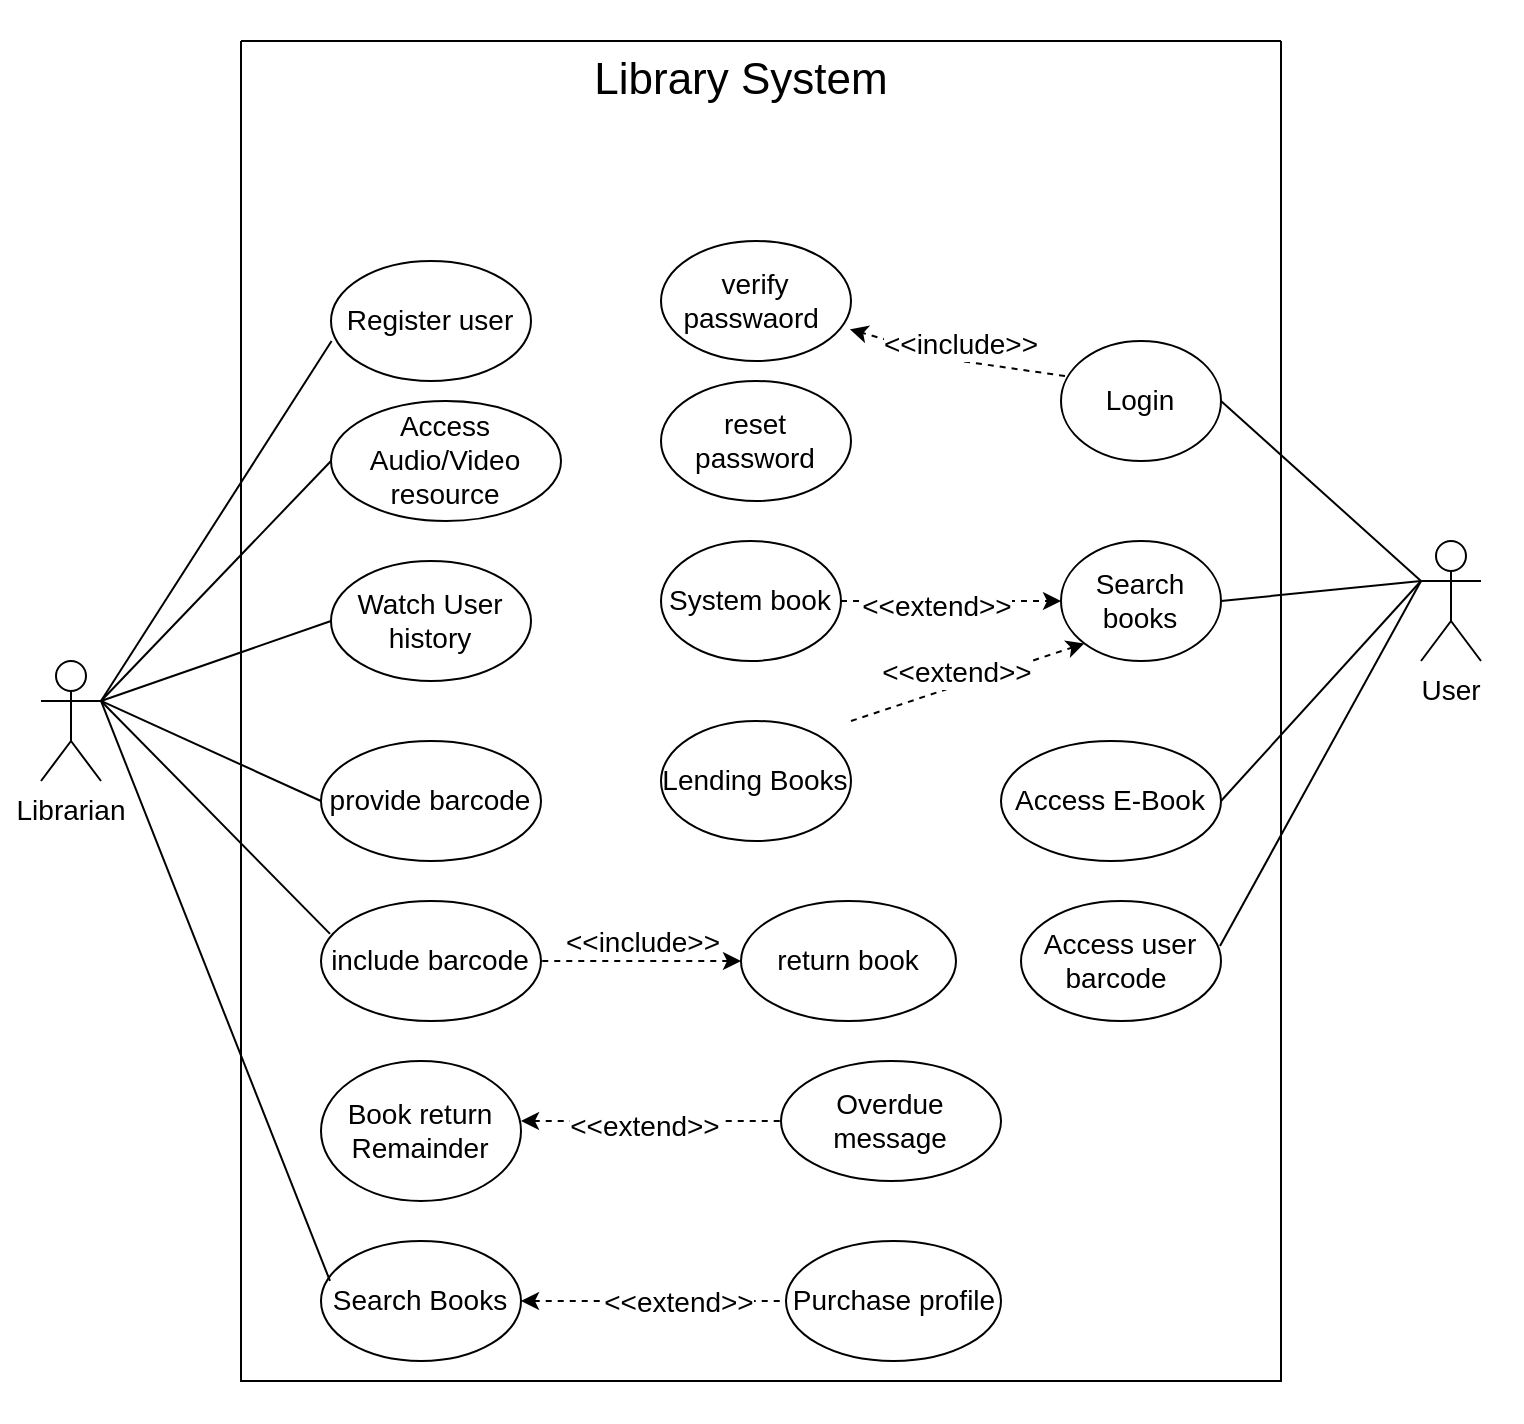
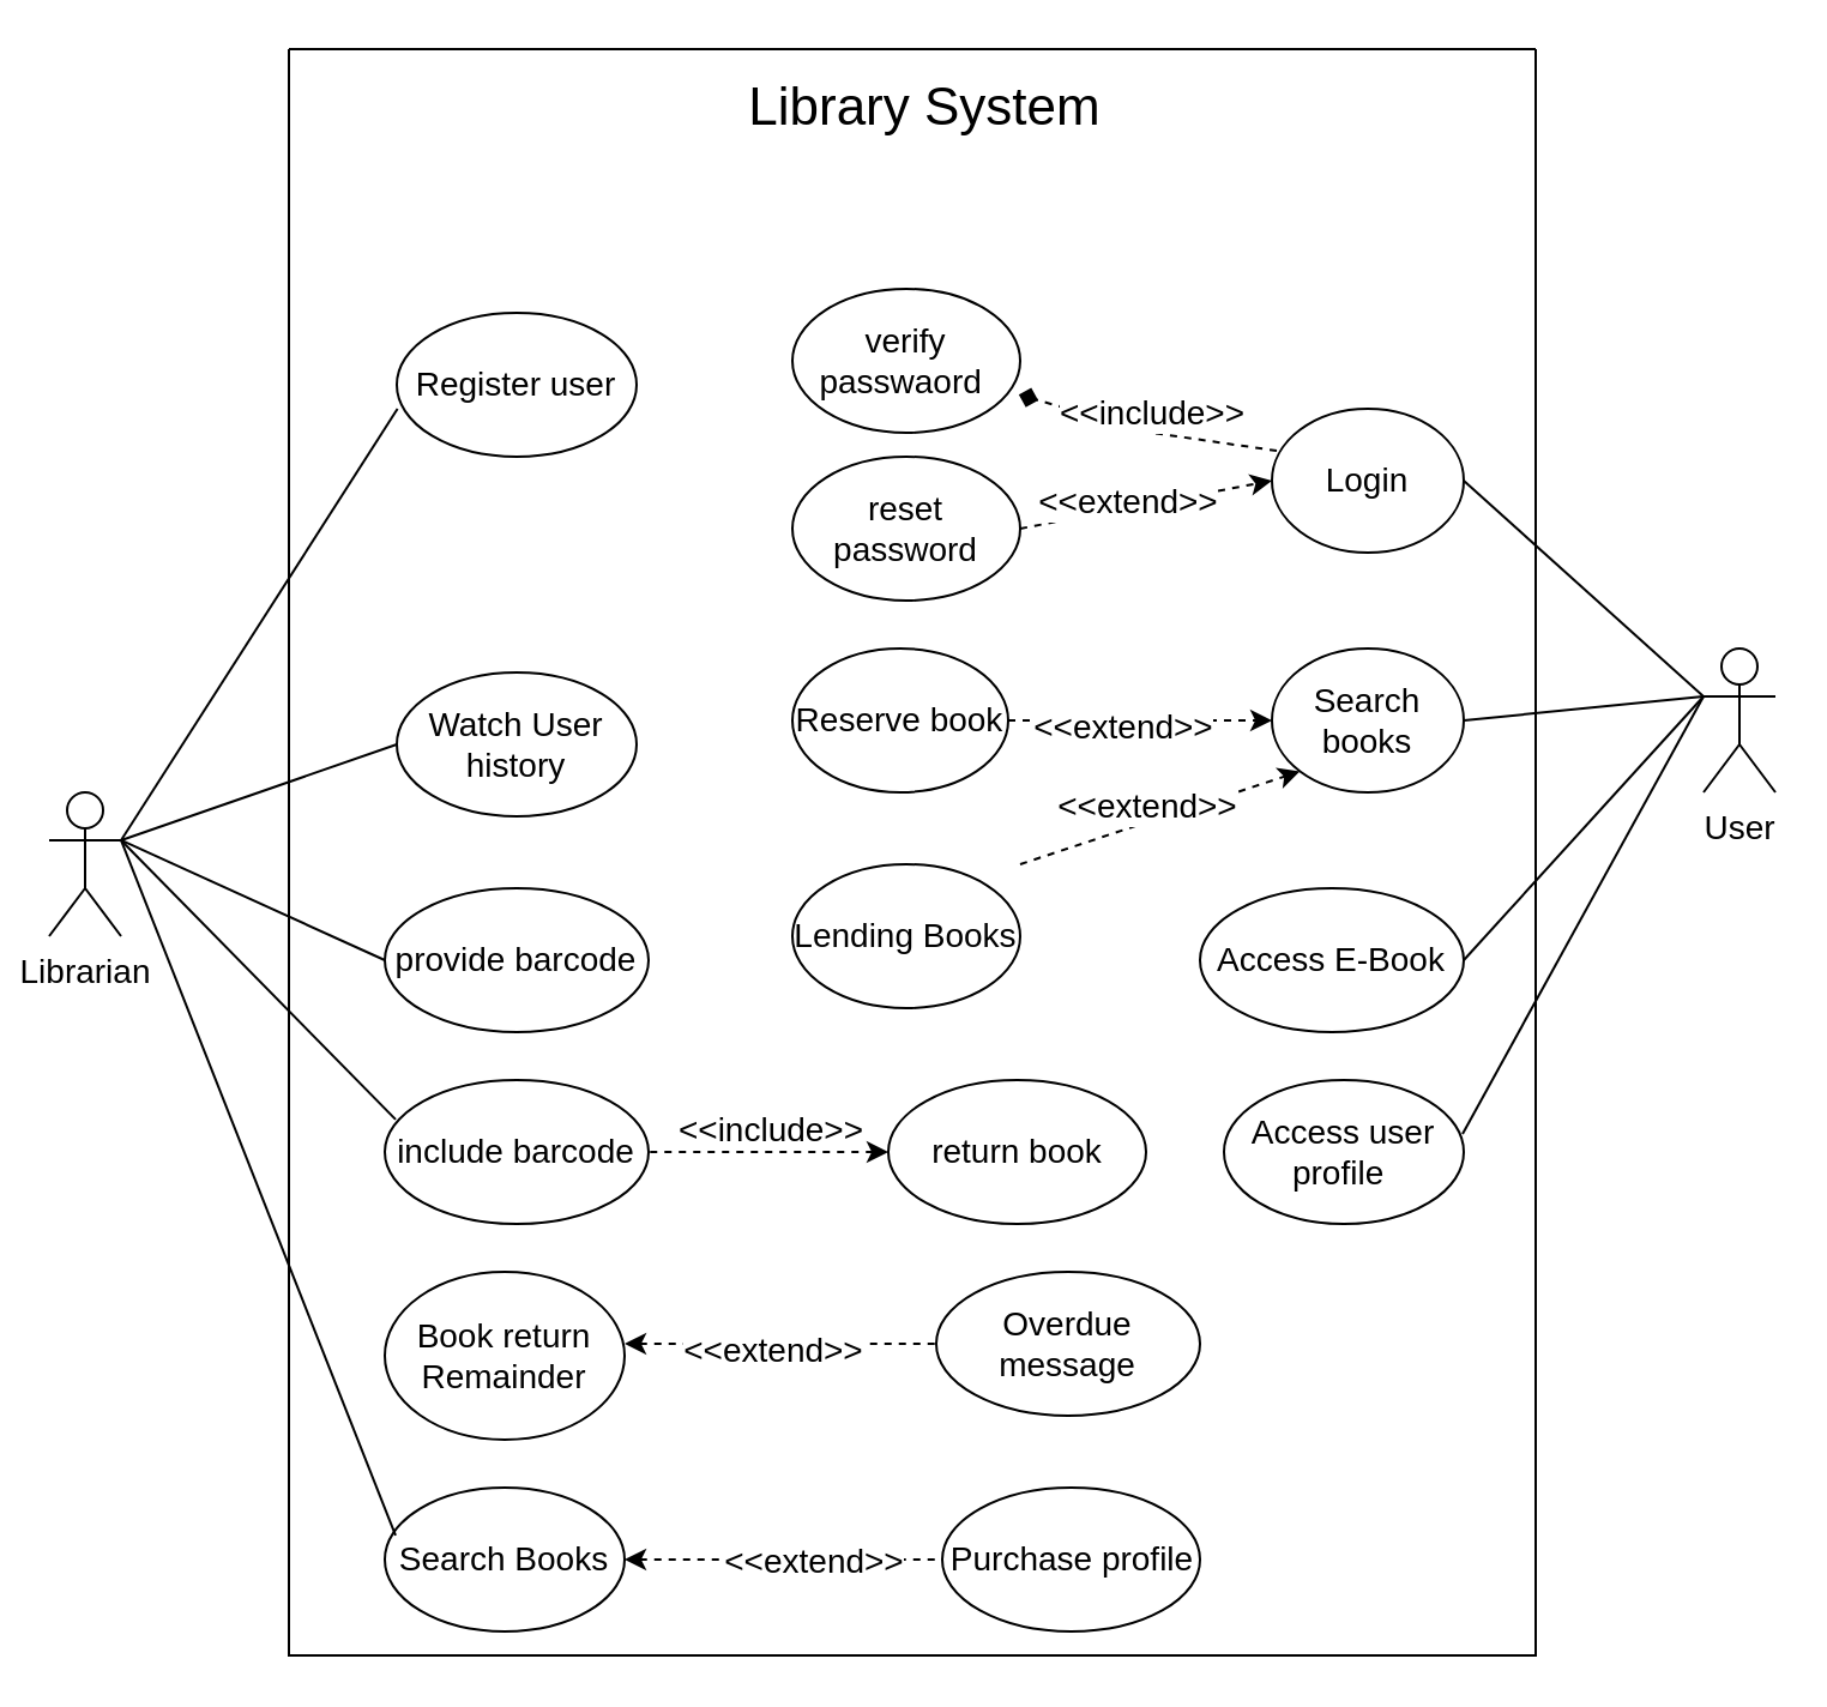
- <mxCell id="15" value="&lt;font style=&quot;font-size: 22px&quot;&gt;Library System&lt;/font&gt;" style="text;html=1;align=center;verticalAlign=middle;resizable=0;points=[];autosize=1;strokeColor=none;fillColor=none;" vertex="1" parent="2"><mxGeometry x="170" y="10" width="160" height="20" as="geometry" /></mxCell>
+ <mxCell id="15" value="&lt;font style=&quot;font-size: 22px&quot;&gt;Library System&lt;/font&gt;" style="text;html=1;align=center;verticalAlign=middle;resizable=0;points=[];autosize=1;strokeColor=none;fillColor=none;" vertex="1" parent="2"><mxGeometry x="185" y="15" width="160" height="20" as="geometry" /></mxCell>
- <mxCell id="6" value="" style="endArrow=classic;html=1;rounded=0;strokeColor=default;entryX=0.994;entryY=0.736;entryDx=0;entryDy=0;entryPerimeter=0;exitX=0.025;exitY=0.292;exitDx=0;exitDy=0;exitPerimeter=0;dashed=1;fontSize=14;" edge="1" parent="2" source="3" target="4"><mxGeometry width="50" height="50" relative="1" as="geometry"><mxPoint x="230" y="270" as="sourcePoint" /><mxPoint x="280" y="220" as="targetPoint" /><Array as="points"><mxPoint x="360" y="160" /></Array></mxGeometry></mxCell>
+ <mxCell id="6" value="" style="endArrow=diamond;html=1;rounded=0;strokeColor=default;entryX=0.994;entryY=0.736;entryDx=0;entryDy=0;entryPerimeter=0;exitX=0.025;exitY=0.292;exitDx=0;exitDy=0;exitPerimeter=0;dashed=1;fontSize=14;" edge="1" parent="2" source="3" target="4"><mxGeometry width="50" height="50" relative="1" as="geometry"><mxPoint x="230" y="270" as="sourcePoint" /><mxPoint x="280" y="220" as="targetPoint" /><Array as="points"><mxPoint x="360" y="160" /></Array></mxGeometry></mxCell>
+ <mxCell id="8" value="" style="endArrow=classic;html=1;rounded=0;strokeColor=default;entryX=0;entryY=0.5;entryDx=0;entryDy=0;exitX=1;exitY=0.5;exitDx=0;exitDy=0;dashed=1;fontSize=14;" edge="1" parent="2" source="5" target="3"><mxGeometry width="50" height="50" relative="1" as="geometry"><mxPoint x="422" y="177.52" as="sourcePoint" /><mxPoint x="314.52" y="154.16" as="targetPoint" /></mxGeometry></mxCell>
+ <mxCell id="9" value="&amp;lt;&amp;lt;extend&amp;gt;&amp;gt;" style="edgeLabel;html=1;align=center;verticalAlign=middle;resizable=0;points=[];fontSize=14;" vertex="1" connectable="0" parent="8"><mxGeometry x="0.353" y="-2" relative="1" as="geometry"><mxPoint x="-27" as="offset" /></mxGeometry></mxCell>
- <mxCell id="10" value="Access Audio/Video resource" style="ellipse;whiteSpace=wrap;html=1;fontSize=14;" vertex="1" parent="2"><mxGeometry x="45" y="180" width="115" height="60" as="geometry" /></mxCell>
- <mxCell id="12" value="System book" style="ellipse;whiteSpace=wrap;html=1;fontSize=14;" vertex="1" parent="2"><mxGeometry x="210" y="250" width="90" height="60" as="geometry" /></mxCell>
+ <mxCell id="12" value="Reserve book" style="ellipse;whiteSpace=wrap;html=1;fontSize=14;" vertex="1" parent="2"><mxGeometry x="210" y="250" width="90" height="60" as="geometry" /></mxCell>
- <mxCell id="38" value="" style="endArrow=none;html=1;rounded=0;fontSize=14;strokeColor=default;exitX=0;exitY=0.5;exitDx=0;exitDy=0;entryX=1;entryY=0.333;entryDx=0;entryDy=0;entryPerimeter=0;" edge="1" parent="1" source="10" target="37"><mxGeometry width="50" height="50" relative="1" as="geometry"><mxPoint x="330" y="350" as="sourcePoint" /><mxPoint x="40" y="300" as="targetPoint" /></mxGeometry></mxCell>
- <mxCell id="20" value="Access user barcode&amp;nbsp;" style="ellipse;whiteSpace=wrap;html=1;fontSize=14;" vertex="1" parent="2"><mxGeometry x="390" y="430" width="100" height="60" as="geometry" /></mxCell>
+ <mxCell id="20" value="Access user profile&amp;nbsp;" style="ellipse;whiteSpace=wrap;html=1;fontSize=14;" vertex="1" parent="2"><mxGeometry x="390" y="430" width="100" height="60" as="geometry" /></mxCell>
